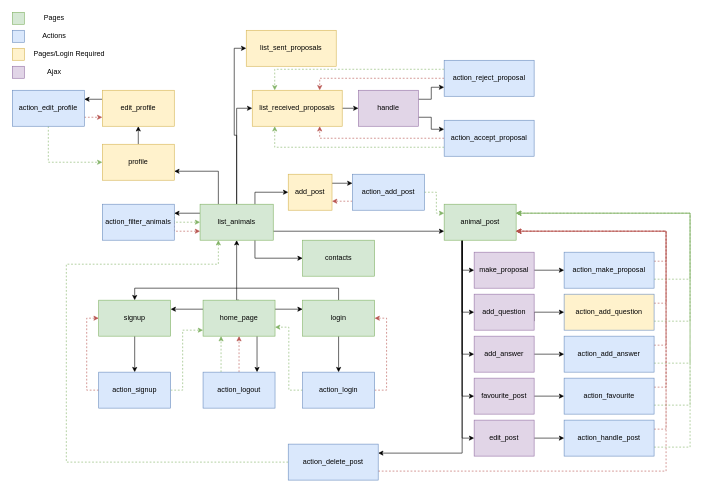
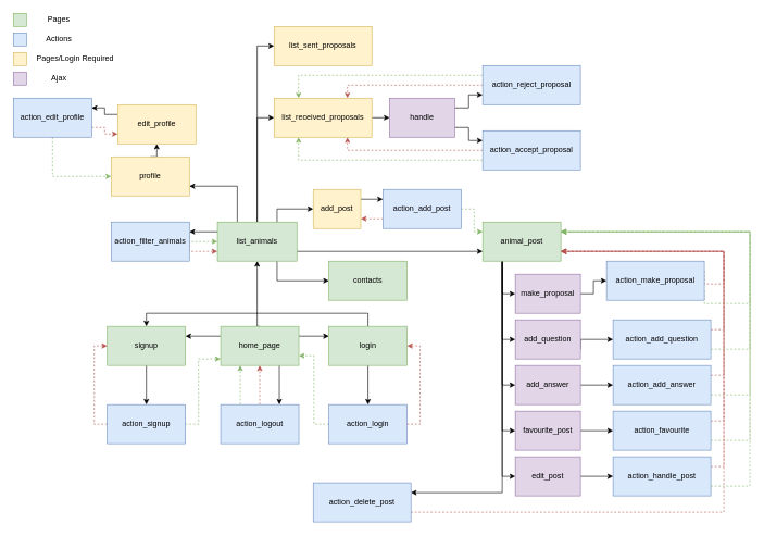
- <mxCell id="88" value="list_sent_proposals" style="rounded=0;whiteSpace=wrap;html=1;fillColor=#fff2cc;strokeColor=#d6b656;" parent="1" vertex="1"><mxGeometry x="410" y="50" width="150" height="60" as="geometry" /></mxCell>
+ <mxCell id="88" value="list_sent_proposals" style="rounded=0;whiteSpace=wrap;html=1;fillColor=#fff2cc;strokeColor=#d6b656;" parent="1" vertex="1"><mxGeometry x="420" y="40" width="150" height="60" as="geometry" /></mxCell>
- <mxCell id="83" value="edit_profile" style="rounded=0;whiteSpace=wrap;html=1;fillColor=#fff2cc;strokeColor=#d6b656;" parent="1" vertex="1"><mxGeometry x="170" y="150" width="120" height="60" as="geometry" /></mxCell>
+ <mxCell id="83" value="edit_profile" style="rounded=0;whiteSpace=wrap;html=1;fillColor=#fff2cc;strokeColor=#d6b656;" parent="1" vertex="1"><mxGeometry x="180" y="160" width="120" height="60" as="geometry" /></mxCell>
- <mxCell id="77" style="edgeStyle=orthogonalEdgeStyle;rounded=0;orthogonalLoop=1;jettySize=auto;html=1;exitX=0;exitY=0.5;exitDx=0;exitDy=0;entryX=0.25;entryY=1;entryDx=0;entryDy=0;fillColor=#d5e8d4;strokeColor=#82b366;dashed=1;" parent="1" source="79" target="25" edge="1"><mxGeometry relative="1" as="geometry"><Array as="points"><mxPoint x="110" y="770" /><mxPoint x="110" y="440" /><mxPoint x="364" y="440" /></Array></mxGeometry></mxCell>
- <mxCell id="38" value="&lt;div&gt;action_make_proposal&lt;/div&gt;" style="rounded=0;whiteSpace=wrap;html=1;fillColor=#dae8fc;strokeColor=#6c8ebf;" parent="1" vertex="1"><mxGeometry x="940" y="420" width="150" height="60" as="geometry" /></mxCell>
+ <mxCell id="38" value="&lt;div&gt;action_make_proposal&lt;/div&gt;" style="rounded=0;whiteSpace=wrap;html=1;fillColor=#dae8fc;strokeColor=#6c8ebf;" parent="1" vertex="1"><mxGeometry x="930" y="400" width="150" height="60" as="geometry" /></mxCell>
- <mxCell id="41" value="action_add_question" style="rounded=0;whiteSpace=wrap;html=1;fillColor=#fff2cc;strokeColor=#6c8ebf;" parent="1" vertex="1"><mxGeometry x="940" y="490" width="150" height="60" as="geometry" /></mxCell>
+ <mxCell id="41" value="action_add_question" style="rounded=0;whiteSpace=wrap;html=1;fillColor=#dae8fc;strokeColor=#6c8ebf;" parent="1" vertex="1"><mxGeometry x="940" y="490" width="150" height="60" as="geometry" /></mxCell>
